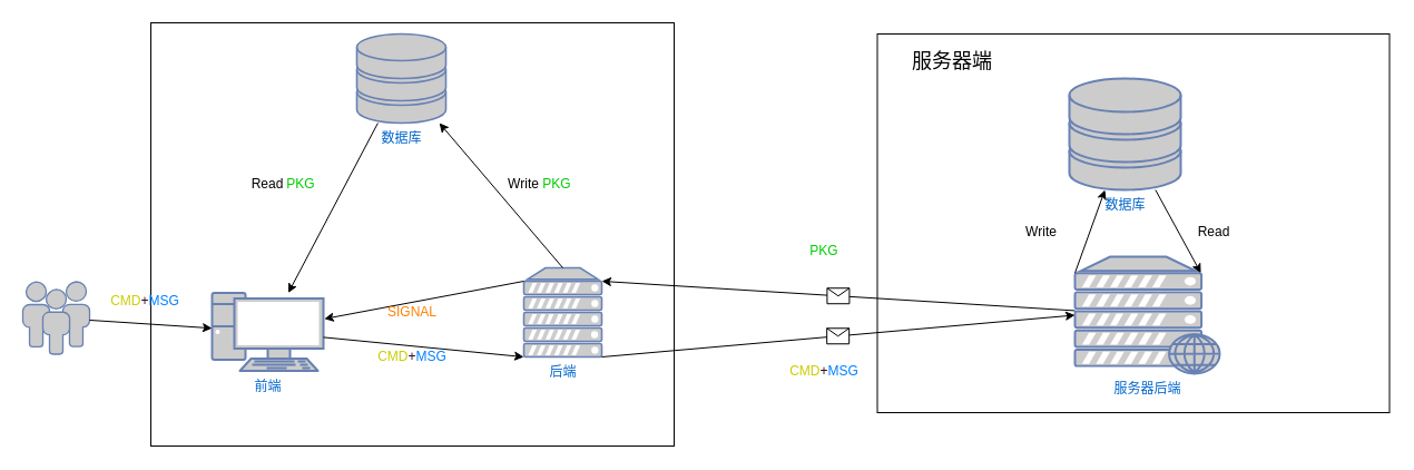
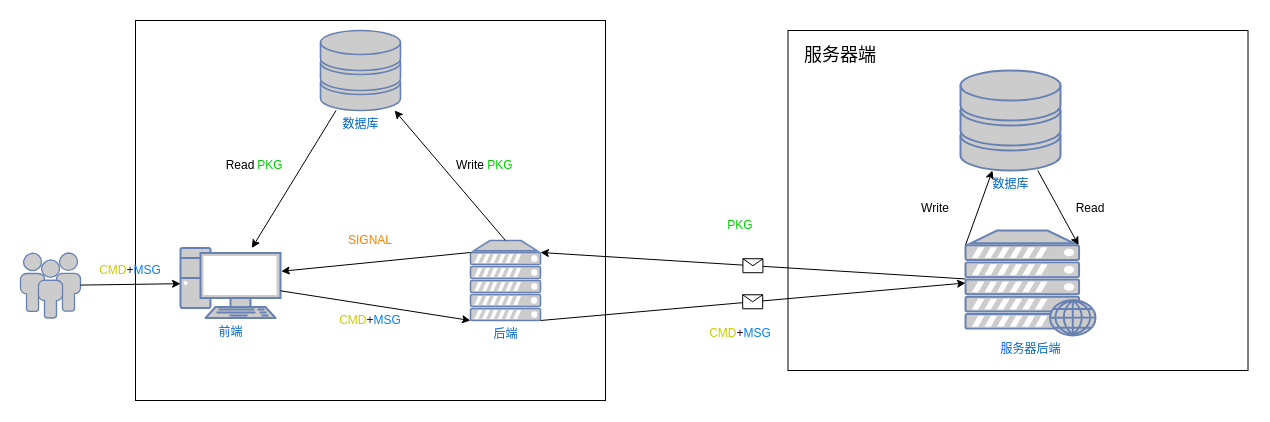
- <mxCell id="10" value="&lt;font style=&quot;font-size: 18px;&quot;&gt;服务器端&lt;/font&gt;" style="text;html=1;align=center;verticalAlign=middle;whiteSpace=wrap;rounded=0;" vertex="1" parent="1"><mxGeometry x="815" y="40" width="80" height="30" as="geometry" /></mxCell>
+ <mxCell id="10" value="&lt;font style=&quot;font-size: 18px;&quot;&gt;服务器端&lt;/font&gt;" style="text;html=1;align=center;verticalAlign=middle;whiteSpace=wrap;rounded=0;" vertex="1" parent="1"><mxGeometry x="800" y="40" width="80" height="30" as="geometry" /></mxCell>
- <mxCell id="27" value="&lt;font color=&quot;#ff8000&quot;&gt;SIGNAL&lt;/font&gt;" style="text;html=1;align=center;verticalAlign=middle;whiteSpace=wrap;rounded=0;" vertex="1" parent="1"><mxGeometry x="340" y="265" width="60" height="30" as="geometry" /></mxCell>
+ <mxCell id="27" value="&lt;font color=&quot;#ff8000&quot;&gt;SIGNAL&lt;/font&gt;" style="text;html=1;align=center;verticalAlign=middle;whiteSpace=wrap;rounded=0;" vertex="1" parent="1"><mxGeometry x="340" y="225" width="60" height="30" as="geometry" /></mxCell>
- <mxCell id="5" value="前端" style="fontColor=#0066CC;verticalAlign=top;verticalLabelPosition=bottom;labelPosition=center;align=center;html=1;outlineConnect=0;fillColor=#CCCCCC;strokeColor=#6881B3;gradientColor=none;gradientDirection=north;strokeWidth=2;shape=mxgraph.networks.pc;" vertex="1" parent="1"><mxGeometry x="190" y="262.5" width="100" height="70" as="geometry" /></mxCell>
+ <mxCell id="5" value="前端" style="fontColor=#0066CC;verticalAlign=top;verticalLabelPosition=bottom;labelPosition=center;align=center;html=1;outlineConnect=0;fillColor=#CCCCCC;strokeColor=#6881B3;gradientColor=none;gradientDirection=north;strokeWidth=2;shape=mxgraph.networks.pc;" vertex="1" parent="1"><mxGeometry x="180" y="247.5" width="100" height="70" as="geometry" /></mxCell>
